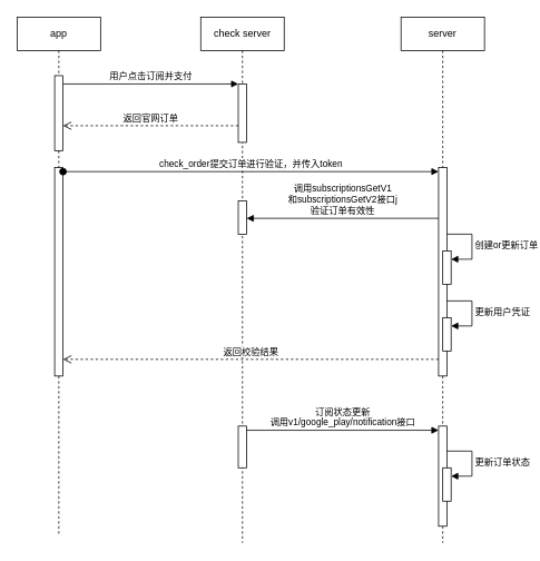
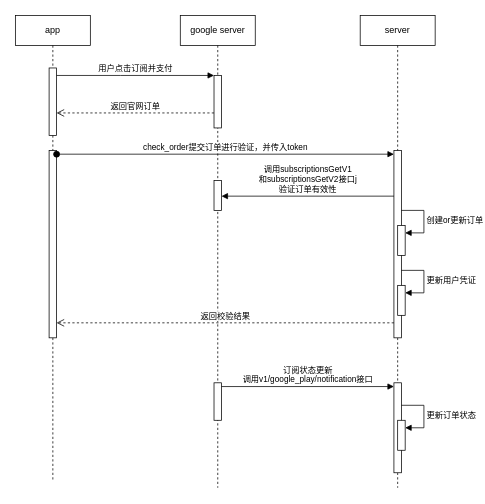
- <mxCell id="5" value="check server" style="shape=umlLifeline;perimeter=lifelinePerimeter;whiteSpace=wrap;html=1;container=0;dropTarget=0;collapsible=0;recursiveResize=0;outlineConnect=0;portConstraint=eastwest;newEdgeStyle={&quot;edgeStyle&quot;:&quot;elbowEdgeStyle&quot;,&quot;elbow&quot;:&quot;vertical&quot;,&quot;curved&quot;:0,&quot;rounded&quot;:0};" parent="1" vertex="1"><mxGeometry x="240" y="20" width="100" height="630" as="geometry" /></mxCell>
+ <mxCell id="5" value="google server" style="shape=umlLifeline;perimeter=lifelinePerimeter;whiteSpace=wrap;html=1;container=0;dropTarget=0;collapsible=0;recursiveResize=0;outlineConnect=0;portConstraint=eastwest;newEdgeStyle={&quot;edgeStyle&quot;:&quot;elbowEdgeStyle&quot;,&quot;elbow&quot;:&quot;vertical&quot;,&quot;curved&quot;:0,&quot;rounded&quot;:0};" parent="1" vertex="1"><mxGeometry x="240" y="20" width="100" height="630" as="geometry" /></mxCell>
